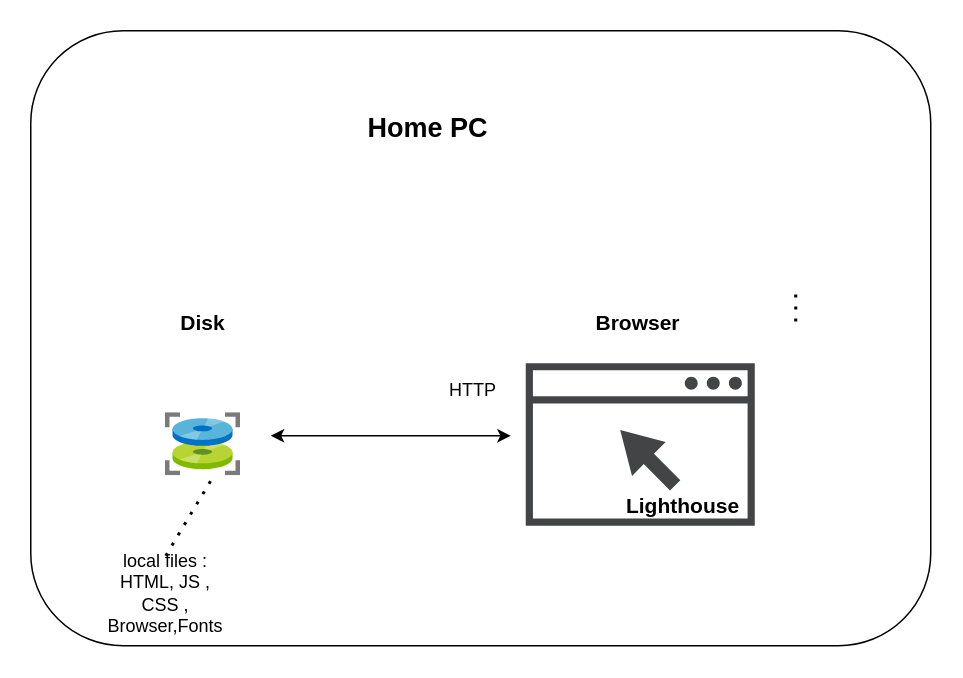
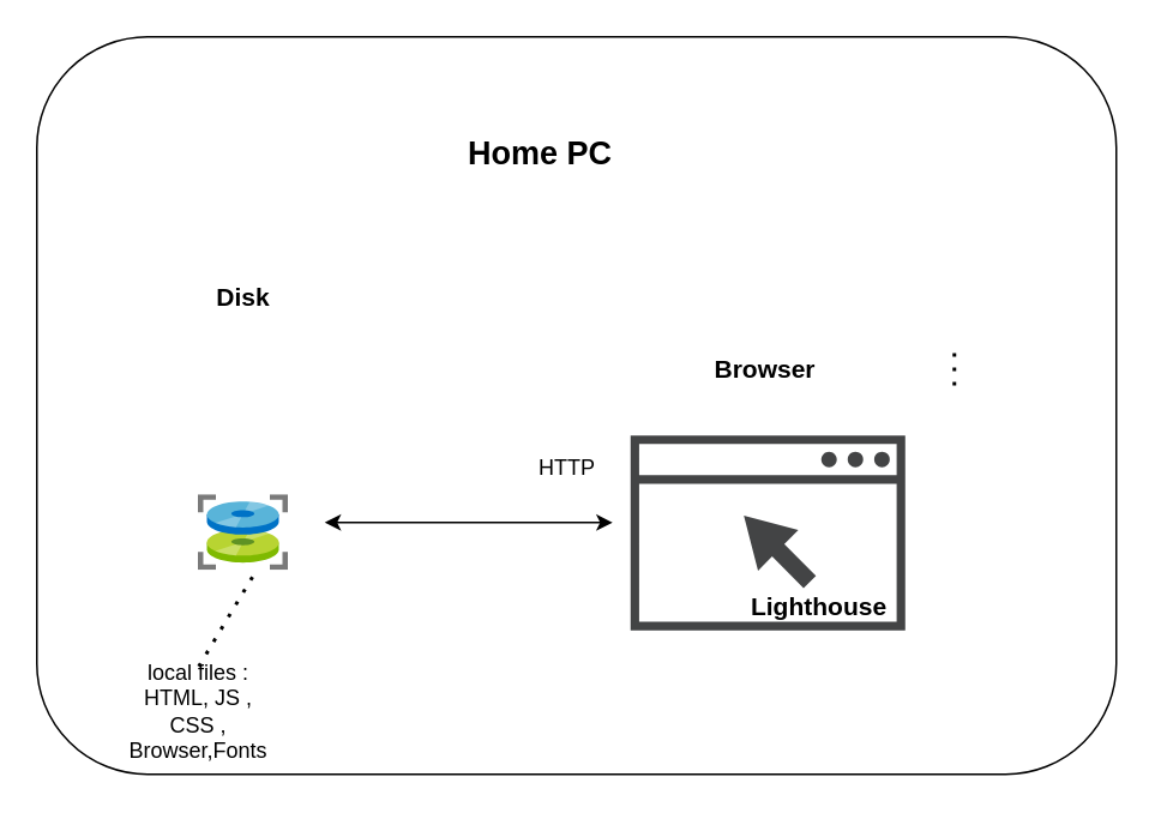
- <mxCell id="3" value="&lt;b&gt;&lt;font style=&quot;font-size: 18px&quot;&gt;Home PC&lt;/font&gt;&lt;/b&gt;" style="text;html=1;strokeColor=none;fillColor=none;align=center;verticalAlign=middle;whiteSpace=wrap;rounded=0;" vertex="1" parent="1"><mxGeometry x="235" y="70" width="100" height="30" as="geometry" /></mxCell>
+ <mxCell id="3" value="&lt;b&gt;&lt;font style=&quot;font-size: 18px&quot;&gt;Home PC&lt;/font&gt;&lt;/b&gt;" style="text;html=1;strokeColor=none;fillColor=none;align=center;verticalAlign=middle;whiteSpace=wrap;rounded=0;" vertex="1" parent="1"><mxGeometry x="250" y="70" width="100" height="30" as="geometry" /></mxCell>
- <mxCell id="7" value="&lt;b&gt;&lt;font style=&quot;font-size: 14px&quot;&gt;Disk&lt;/font&gt;&lt;/b&gt;" style="text;html=1;strokeColor=none;fillColor=none;align=center;verticalAlign=middle;whiteSpace=wrap;rounded=0;" vertex="1" parent="1"><mxGeometry x="100" y="200" width="70" height="30" as="geometry" /></mxCell>
+ <mxCell id="7" value="&lt;b&gt;&lt;font style=&quot;font-size: 14px&quot;&gt;Disk&lt;/font&gt;&lt;/b&gt;" style="text;html=1;strokeColor=none;fillColor=none;align=center;verticalAlign=middle;whiteSpace=wrap;rounded=0;" vertex="1" parent="1"><mxGeometry x="100" y="150" width="70" height="30" as="geometry" /></mxCell>
- <mxCell id="6" value="&lt;b&gt;&lt;font style=&quot;font-size: 14px&quot;&gt;Browser&lt;/font&gt;&lt;/b&gt;" style="text;html=1;strokeColor=none;fillColor=none;align=center;verticalAlign=middle;whiteSpace=wrap;rounded=0;" vertex="1" parent="1"><mxGeometry x="390" y="200" width="70" height="30" as="geometry" /></mxCell>
+ <mxCell id="6" value="&lt;b&gt;&lt;font style=&quot;font-size: 14px&quot;&gt;Browser&lt;/font&gt;&lt;/b&gt;" style="text;html=1;strokeColor=none;fillColor=none;align=center;verticalAlign=middle;whiteSpace=wrap;rounded=0;" vertex="1" parent="1"><mxGeometry x="390" y="190" width="70" height="30" as="geometry" /></mxCell>
